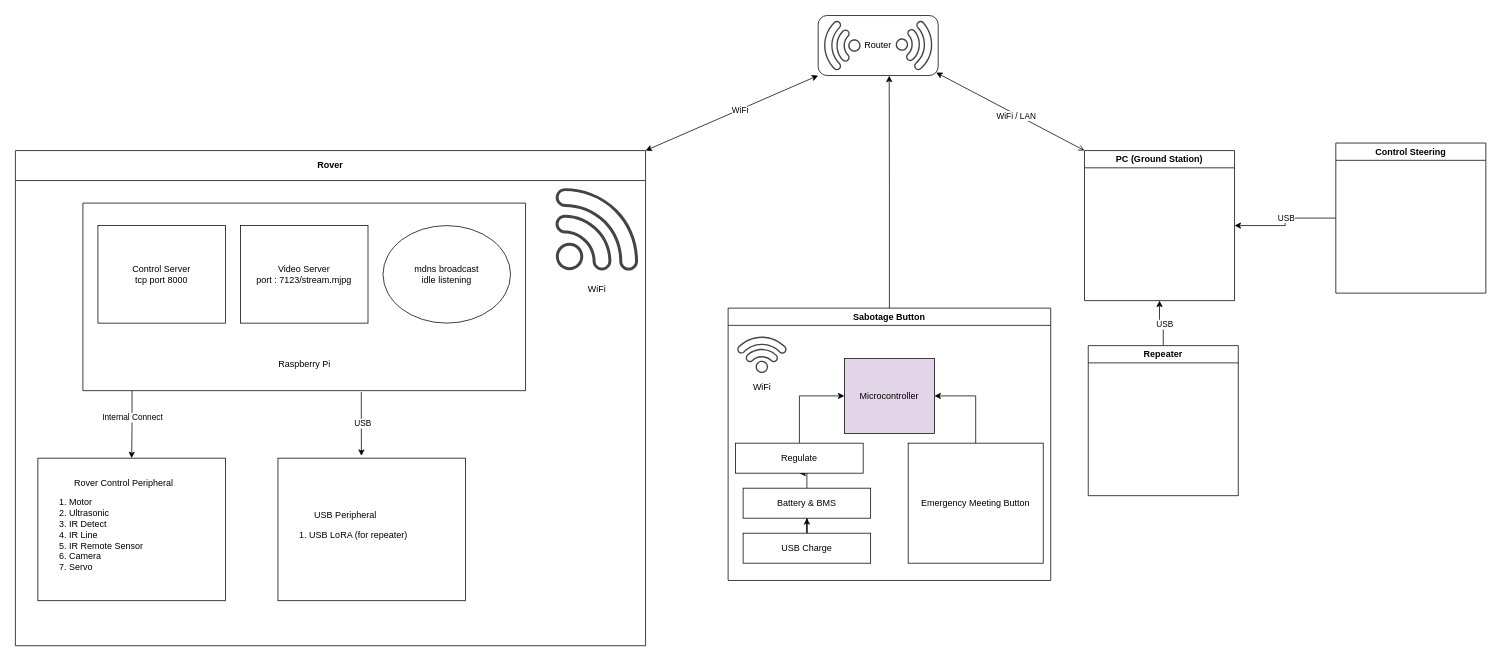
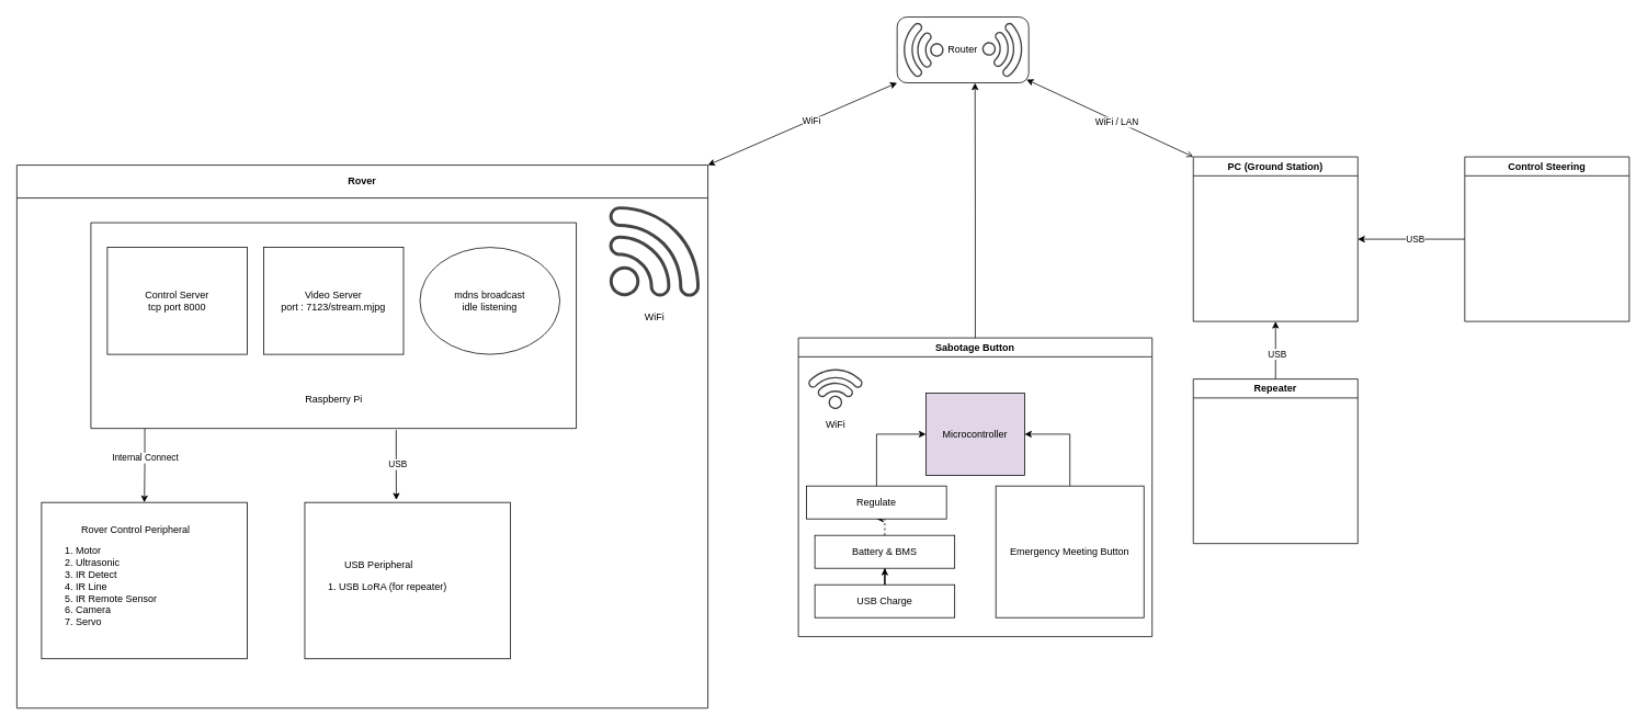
- <mxCell id="22" value="PC (Ground Station)" style="swimlane;whiteSpace=wrap;html=1;" vertex="1" parent="1"><mxGeometry x="1445" y="200" width="200" height="200" as="geometry" /></mxCell>
+ <mxCell id="22" value="PC (Ground Station)" style="swimlane;whiteSpace=wrap;html=1;" vertex="1" parent="1"><mxGeometry x="1450" y="190" width="200" height="200" as="geometry" /></mxCell>
- <mxCell id="35" style="edgeStyle=orthogonalEdgeStyle;rounded=0;orthogonalLoop=1;jettySize=auto;html=1;entryX=0.5;entryY=1;entryDx=0;entryDy=0;" edge="1" parent="30" source="36" target="38"><mxGeometry relative="1" as="geometry" /></mxCell>
+ <mxCell id="35" style="edgeStyle=orthogonalEdgeStyle;rounded=0;orthogonalLoop=1;jettySize=auto;html=1;entryX=0.5;entryY=1;entryDx=0;entryDy=0;dashed=1;" edge="1" parent="30" source="36" target="38"><mxGeometry relative="1" as="geometry" /></mxCell>
